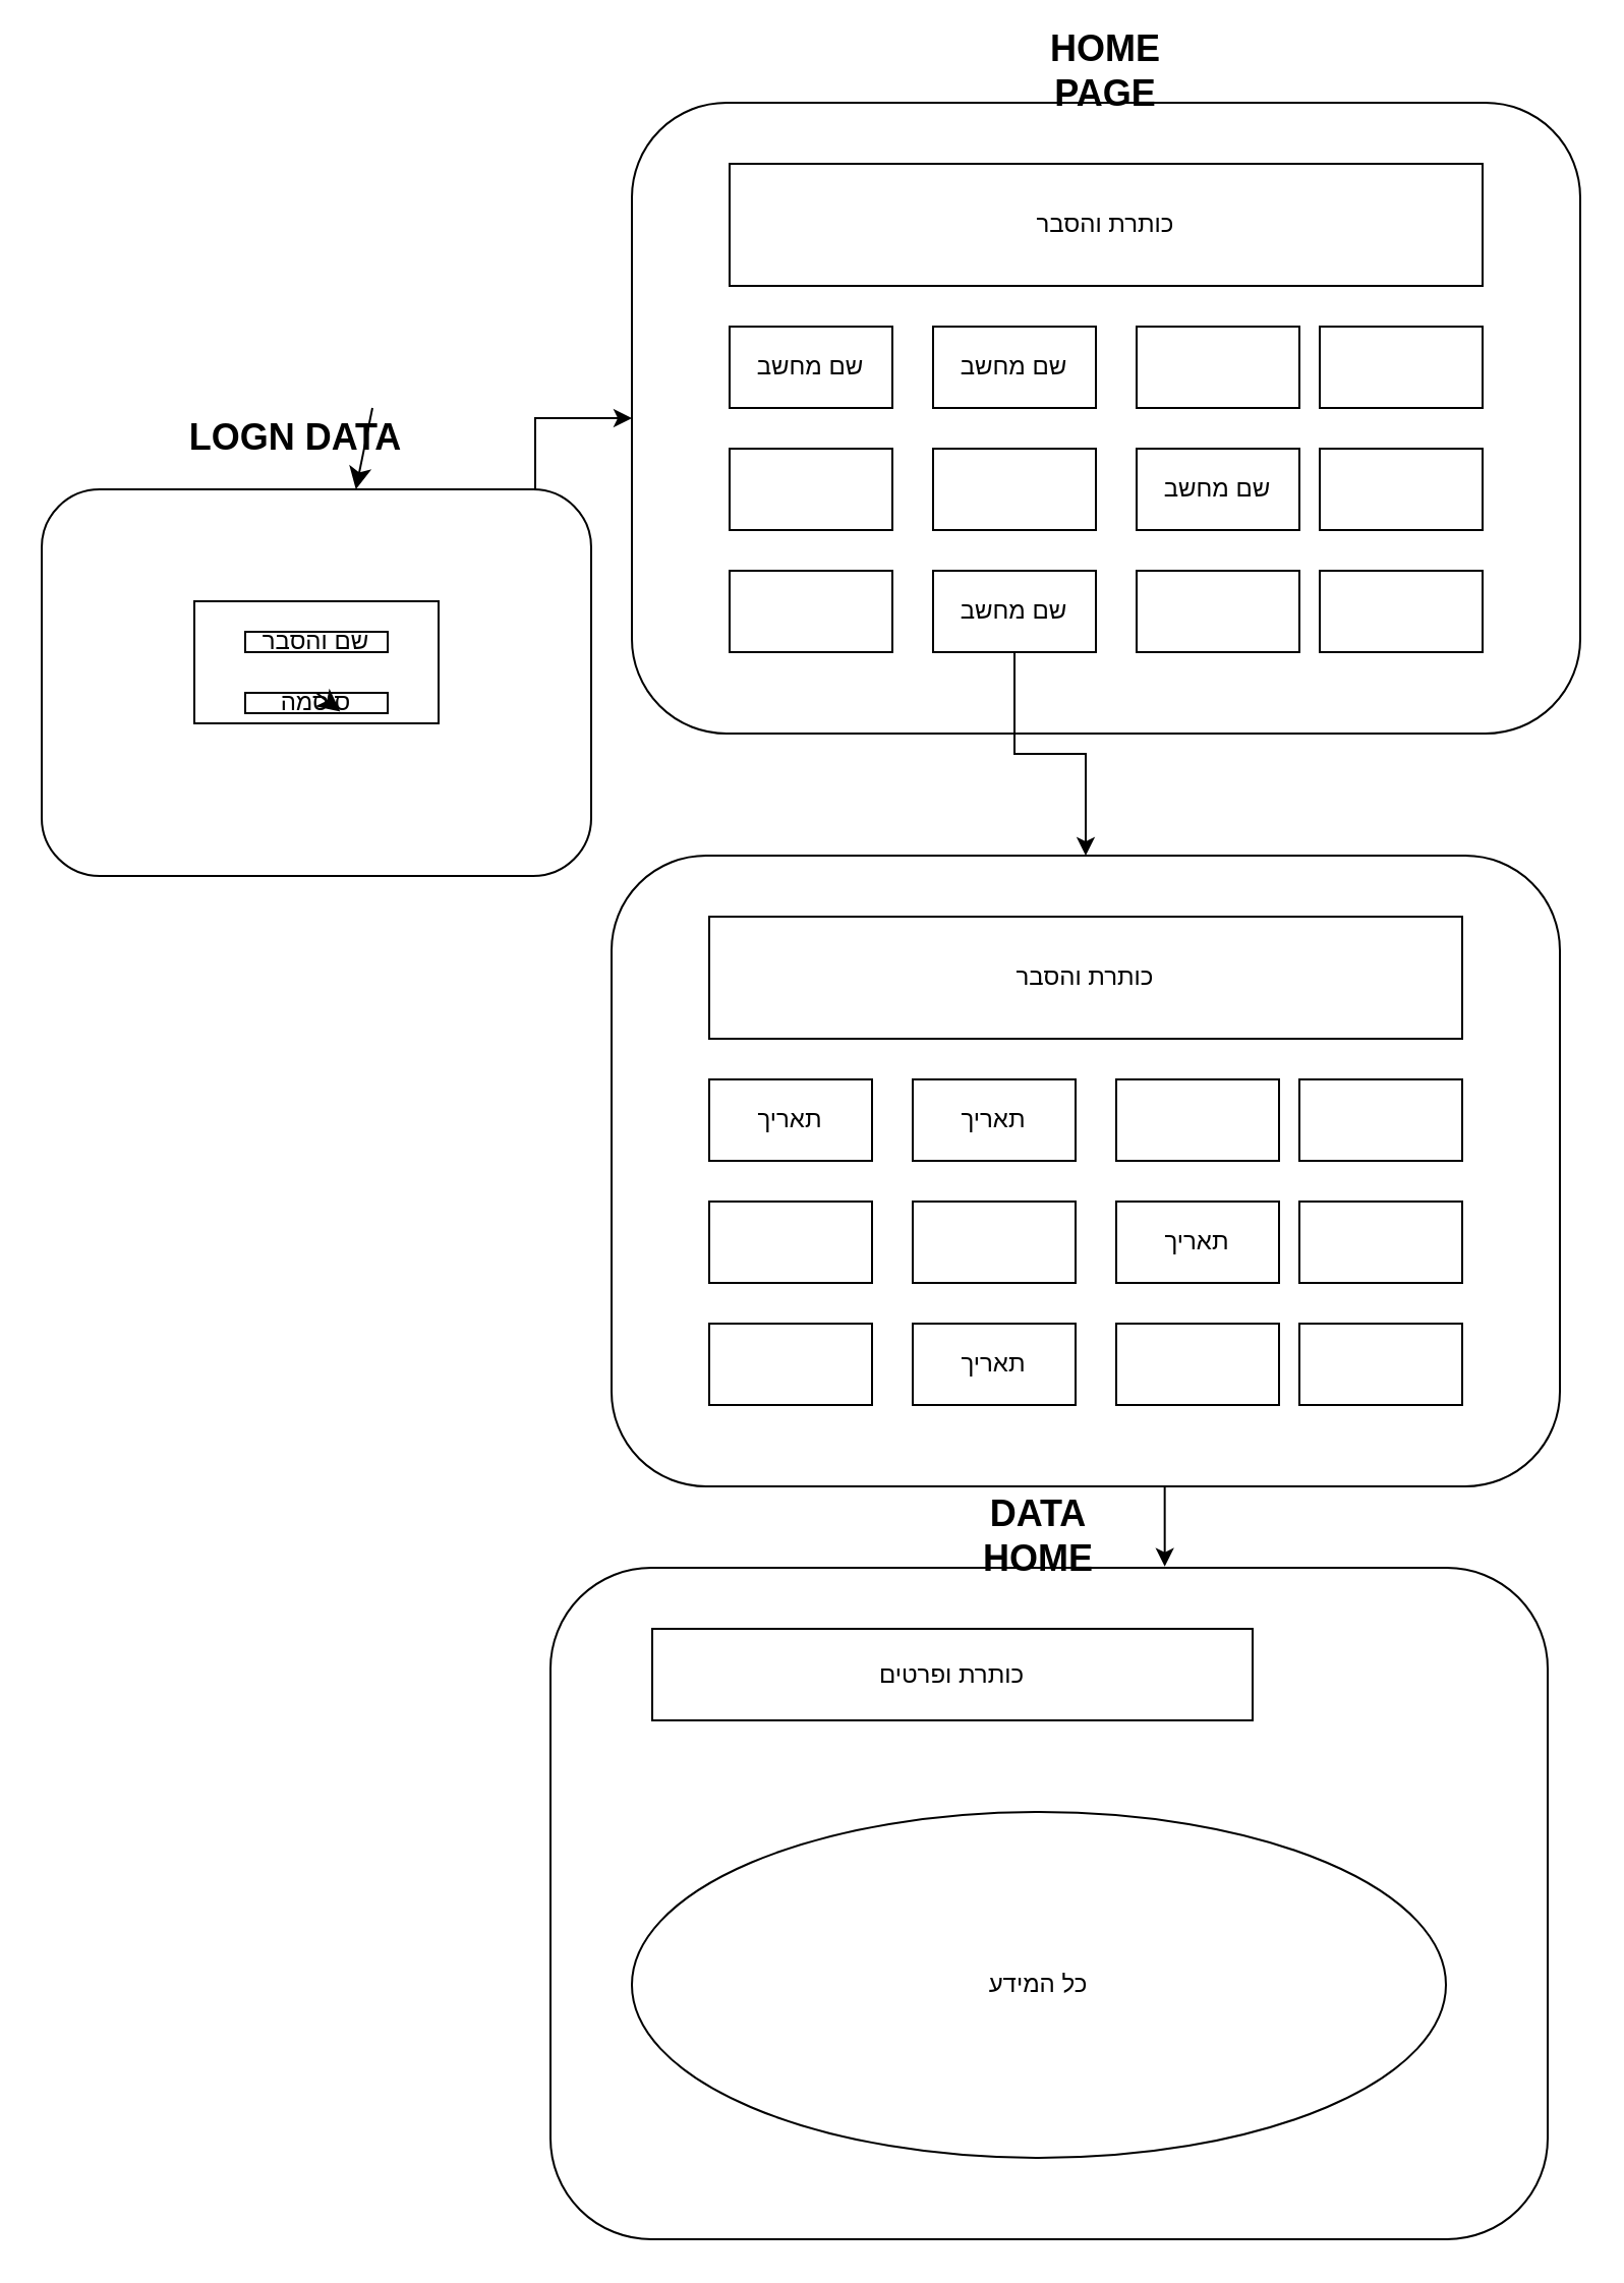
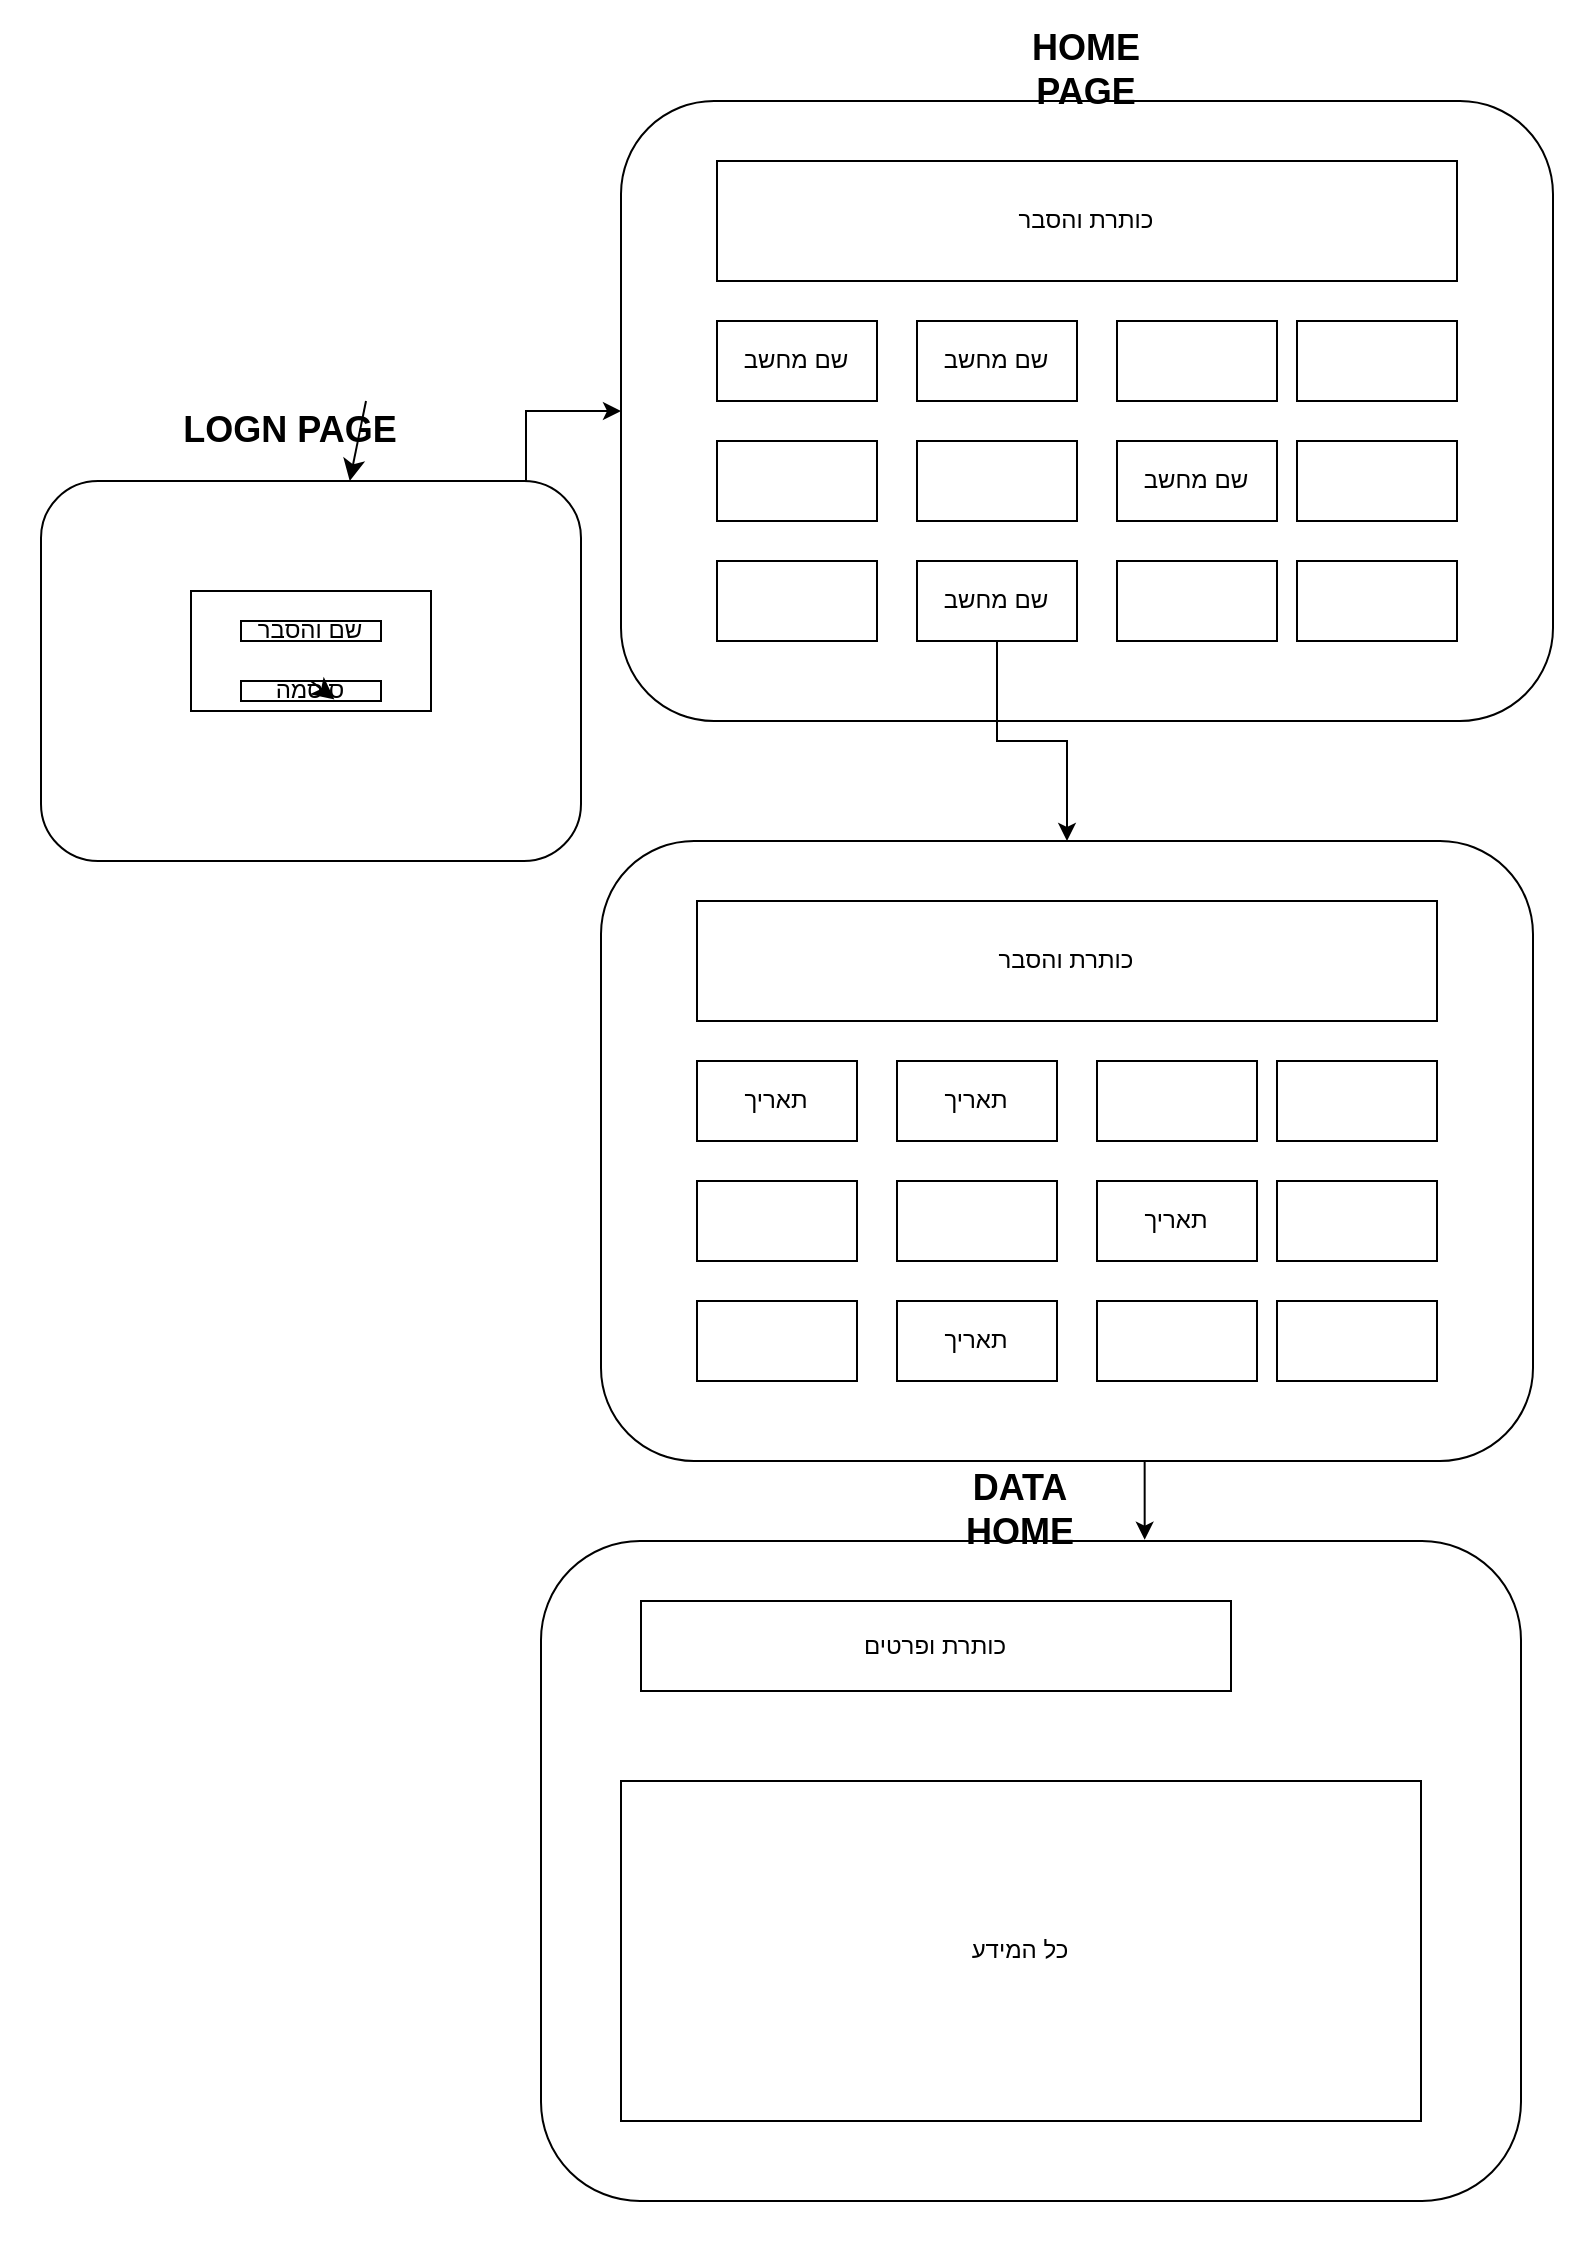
- <mxCell id="48" value="&lt;b&gt;&lt;font style=&quot;font-size: 18px;&quot;&gt;LOGN DATA&lt;/font&gt;&lt;/b&gt;" style="text;strokeColor=none;align=center;fillColor=none;html=1;verticalAlign=middle;whiteSpace=wrap;rounded=0;" parent="43" vertex="1"><mxGeometry x="50" width="150" height="30" as="geometry" /></mxCell>
+ <mxCell id="48" value="&lt;b&gt;&lt;font style=&quot;font-size: 18px;&quot;&gt;LOGN PAGE&lt;/font&gt;&lt;/b&gt;" style="text;strokeColor=none;align=center;fillColor=none;html=1;verticalAlign=middle;whiteSpace=wrap;rounded=0;" parent="43" vertex="1"><mxGeometry x="50" width="150" height="30" as="geometry" /></mxCell>
- <mxCell id="41" value="כל המידע" style="ellipse;whiteSpace=wrap;html=1;" parent="38" vertex="1"><mxGeometry x="40" y="120" width="400" height="170" as="geometry" /></mxCell>
+ <mxCell id="41" value="כל המידע" style="rounded=0;whiteSpace=wrap;html=1;" parent="38" vertex="1"><mxGeometry x="40" y="120" width="400" height="170" as="geometry" /></mxCell>
